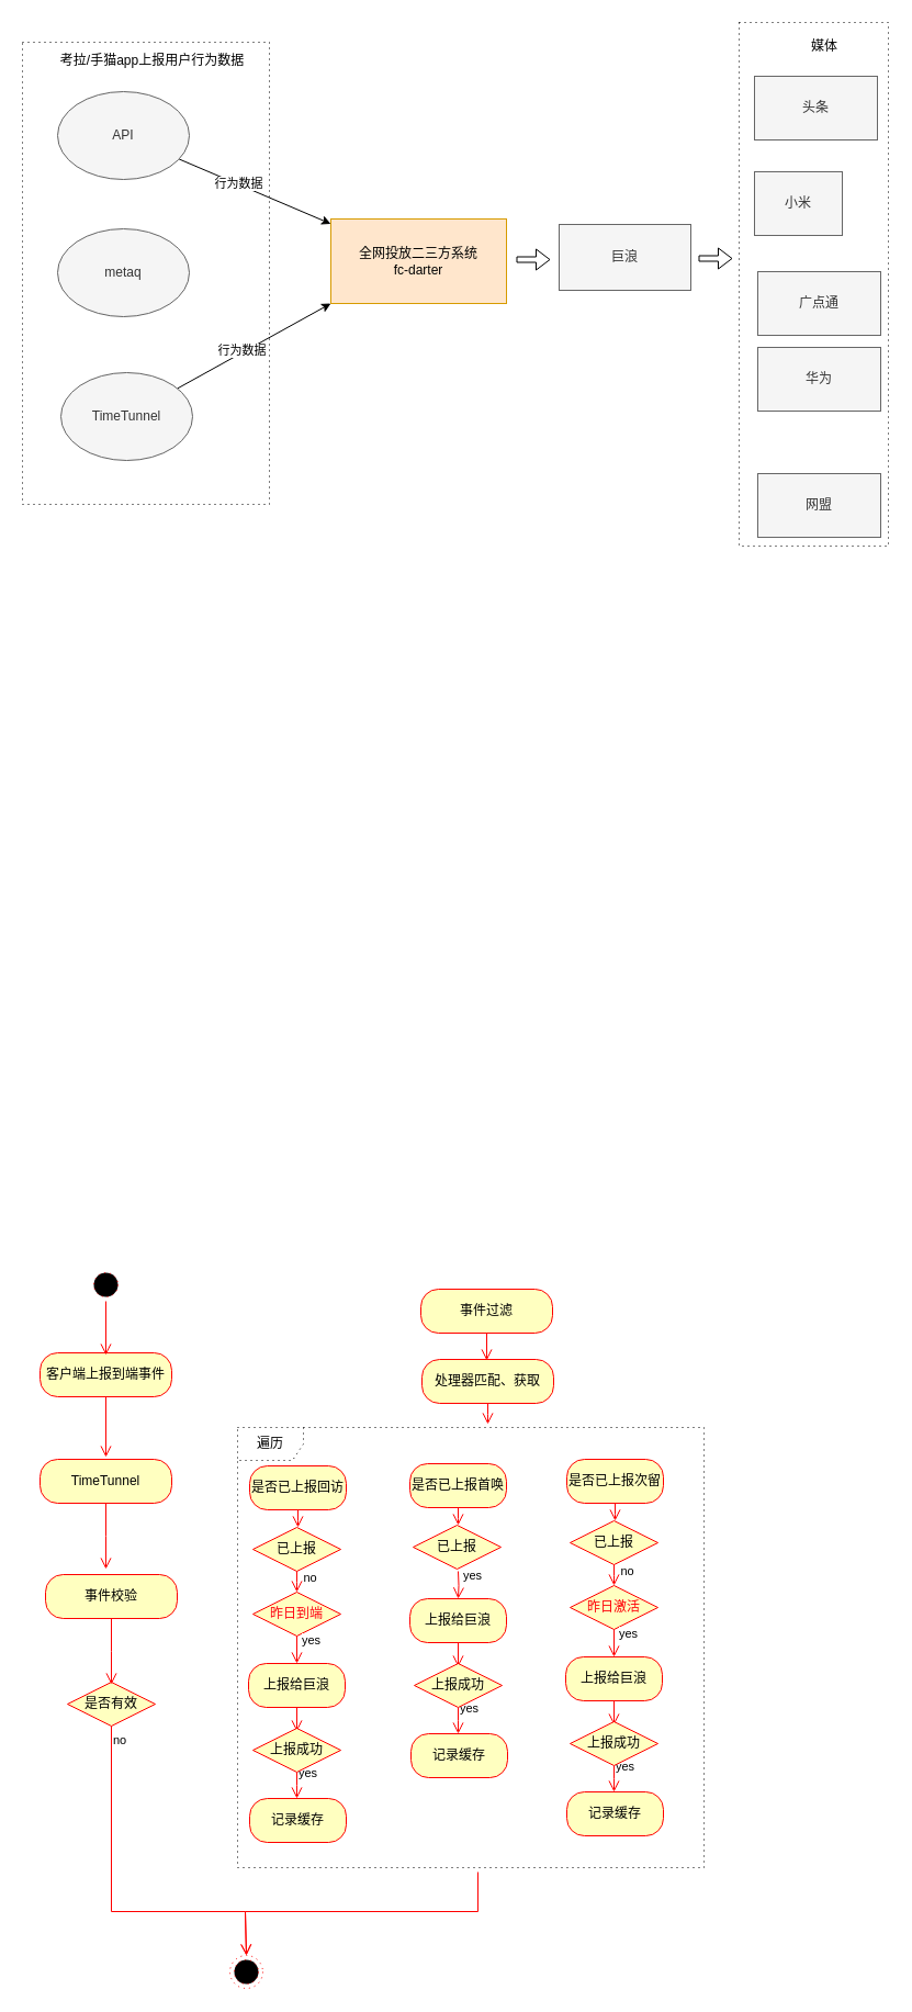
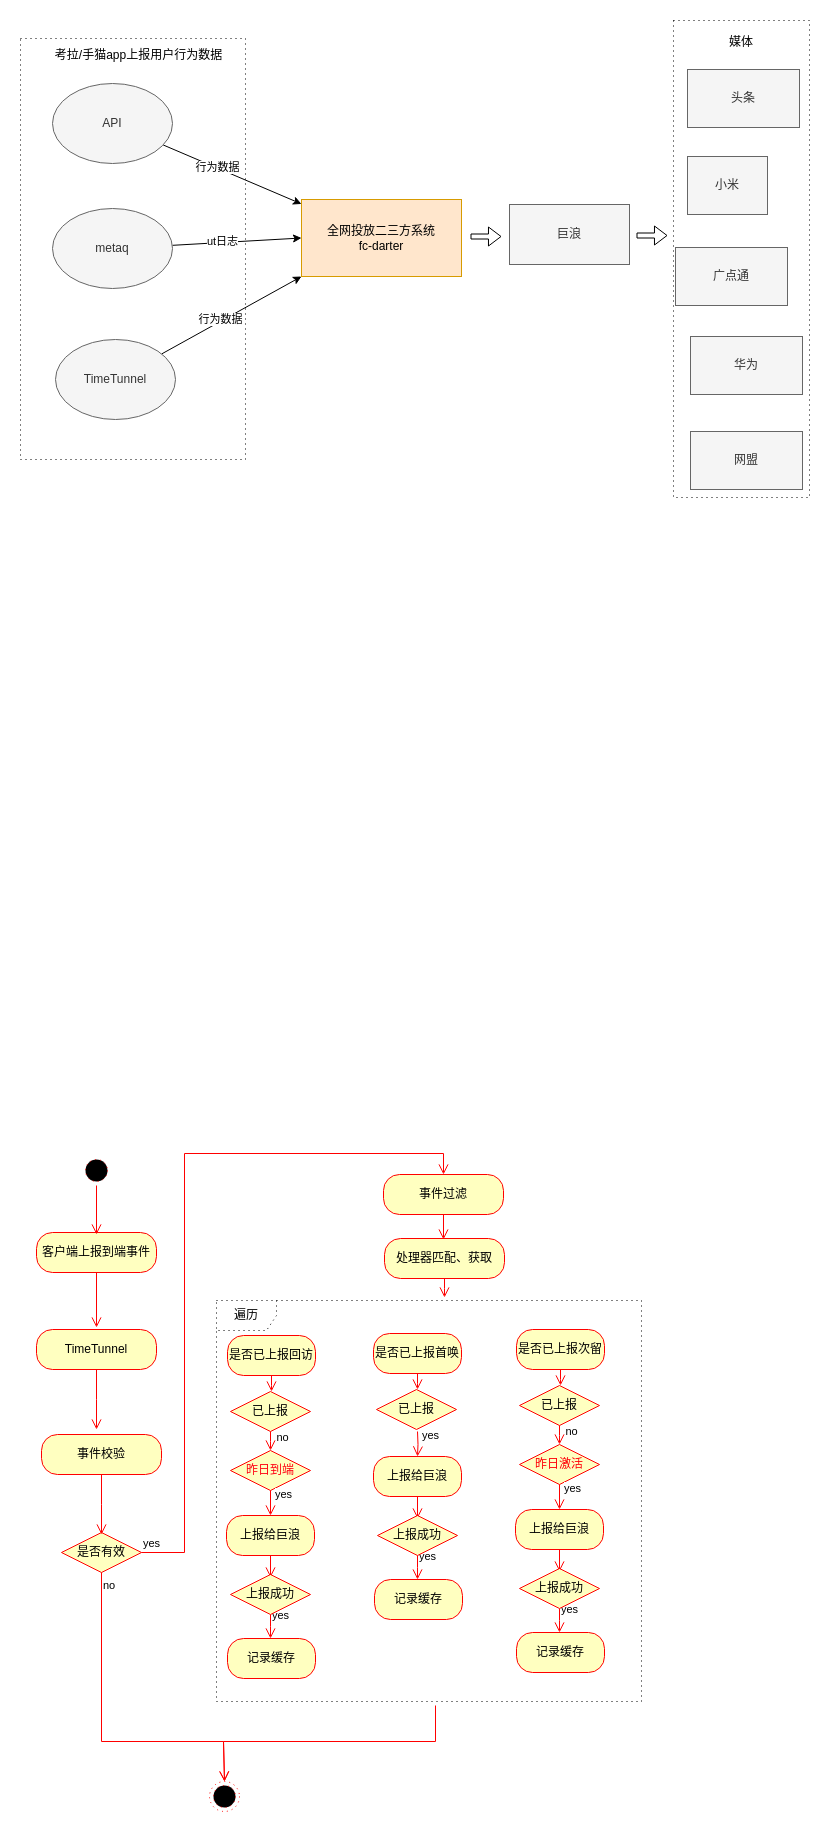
- <mxCell id="20" value="媒体" style="text;html=1;strokeColor=none;fillColor=none;align=center;verticalAlign=middle;whiteSpace=wrap;rounded=0;dashed=1;dashPattern=1 4;" vertex="1" parent="1"><mxGeometry x="721" y="27" width="60" height="30" as="geometry" /></mxCell>
+ <mxCell id="20" value="媒体" style="text;html=1;strokeColor=none;fillColor=none;align=center;verticalAlign=middle;whiteSpace=wrap;rounded=0;dashed=1;dashPattern=1 4;" vertex="1" parent="1"><mxGeometry x="711" y="27" width="60" height="30" as="geometry" /></mxCell>
+ <mxCell id="6" style="edgeStyle=none;rounded=0;orthogonalLoop=1;jettySize=auto;html=1;entryX=0;entryY=0.5;entryDx=0;entryDy=0;" edge="1" parent="1" source="8" target="12"><mxGeometry relative="1" as="geometry" /></mxCell>
+ <mxCell id="7" value="ut日志" style="edgeLabel;html=1;align=center;verticalAlign=middle;resizable=0;points=[];" vertex="1" connectable="0" parent="6"><mxGeometry x="-0.234" y="2" relative="1" as="geometry"><mxPoint as="offset" /></mxGeometry></mxCell>
- <mxCell id="17" value="广点通" style="rounded=0;whiteSpace=wrap;html=1;fillColor=#f5f5f5;fontColor=#333333;strokeColor=#666666;" vertex="1" parent="1"><mxGeometry x="690" y="247" width="112" height="58" as="geometry" /></mxCell>
+ <mxCell id="17" value="广点通" style="rounded=0;whiteSpace=wrap;html=1;fillColor=#f5f5f5;fontColor=#333333;strokeColor=#666666;" vertex="1" parent="1"><mxGeometry x="675" y="247" width="112" height="58" as="geometry" /></mxCell>
- <mxCell id="18" value="华为" style="rounded=0;whiteSpace=wrap;html=1;fillColor=#f5f5f5;fontColor=#333333;strokeColor=#666666;" vertex="1" parent="1"><mxGeometry x="690" y="316" width="112" height="58" as="geometry" /></mxCell>
+ <mxCell id="18" value="华为" style="rounded=0;whiteSpace=wrap;html=1;fillColor=#f5f5f5;fontColor=#333333;strokeColor=#666666;" vertex="1" parent="1"><mxGeometry x="690" y="336" width="112" height="58" as="geometry" /></mxCell>
+ <mxCell id="38" value="yes" style="edgeStyle=orthogonalEdgeStyle;html=1;align=left;verticalAlign=bottom;endArrow=open;endSize=8;strokeColor=#ff0000;rounded=0;" edge="1" source="37" parent="1" target="30"><mxGeometry x="-1" relative="1" as="geometry"><mxPoint x="191" y="1111" as="targetPoint" /><Array as="points"><mxPoint x="184" y="1552" /><mxPoint x="184" y="1153" /><mxPoint x="443" y="1153" /></Array></mxGeometry></mxCell>
